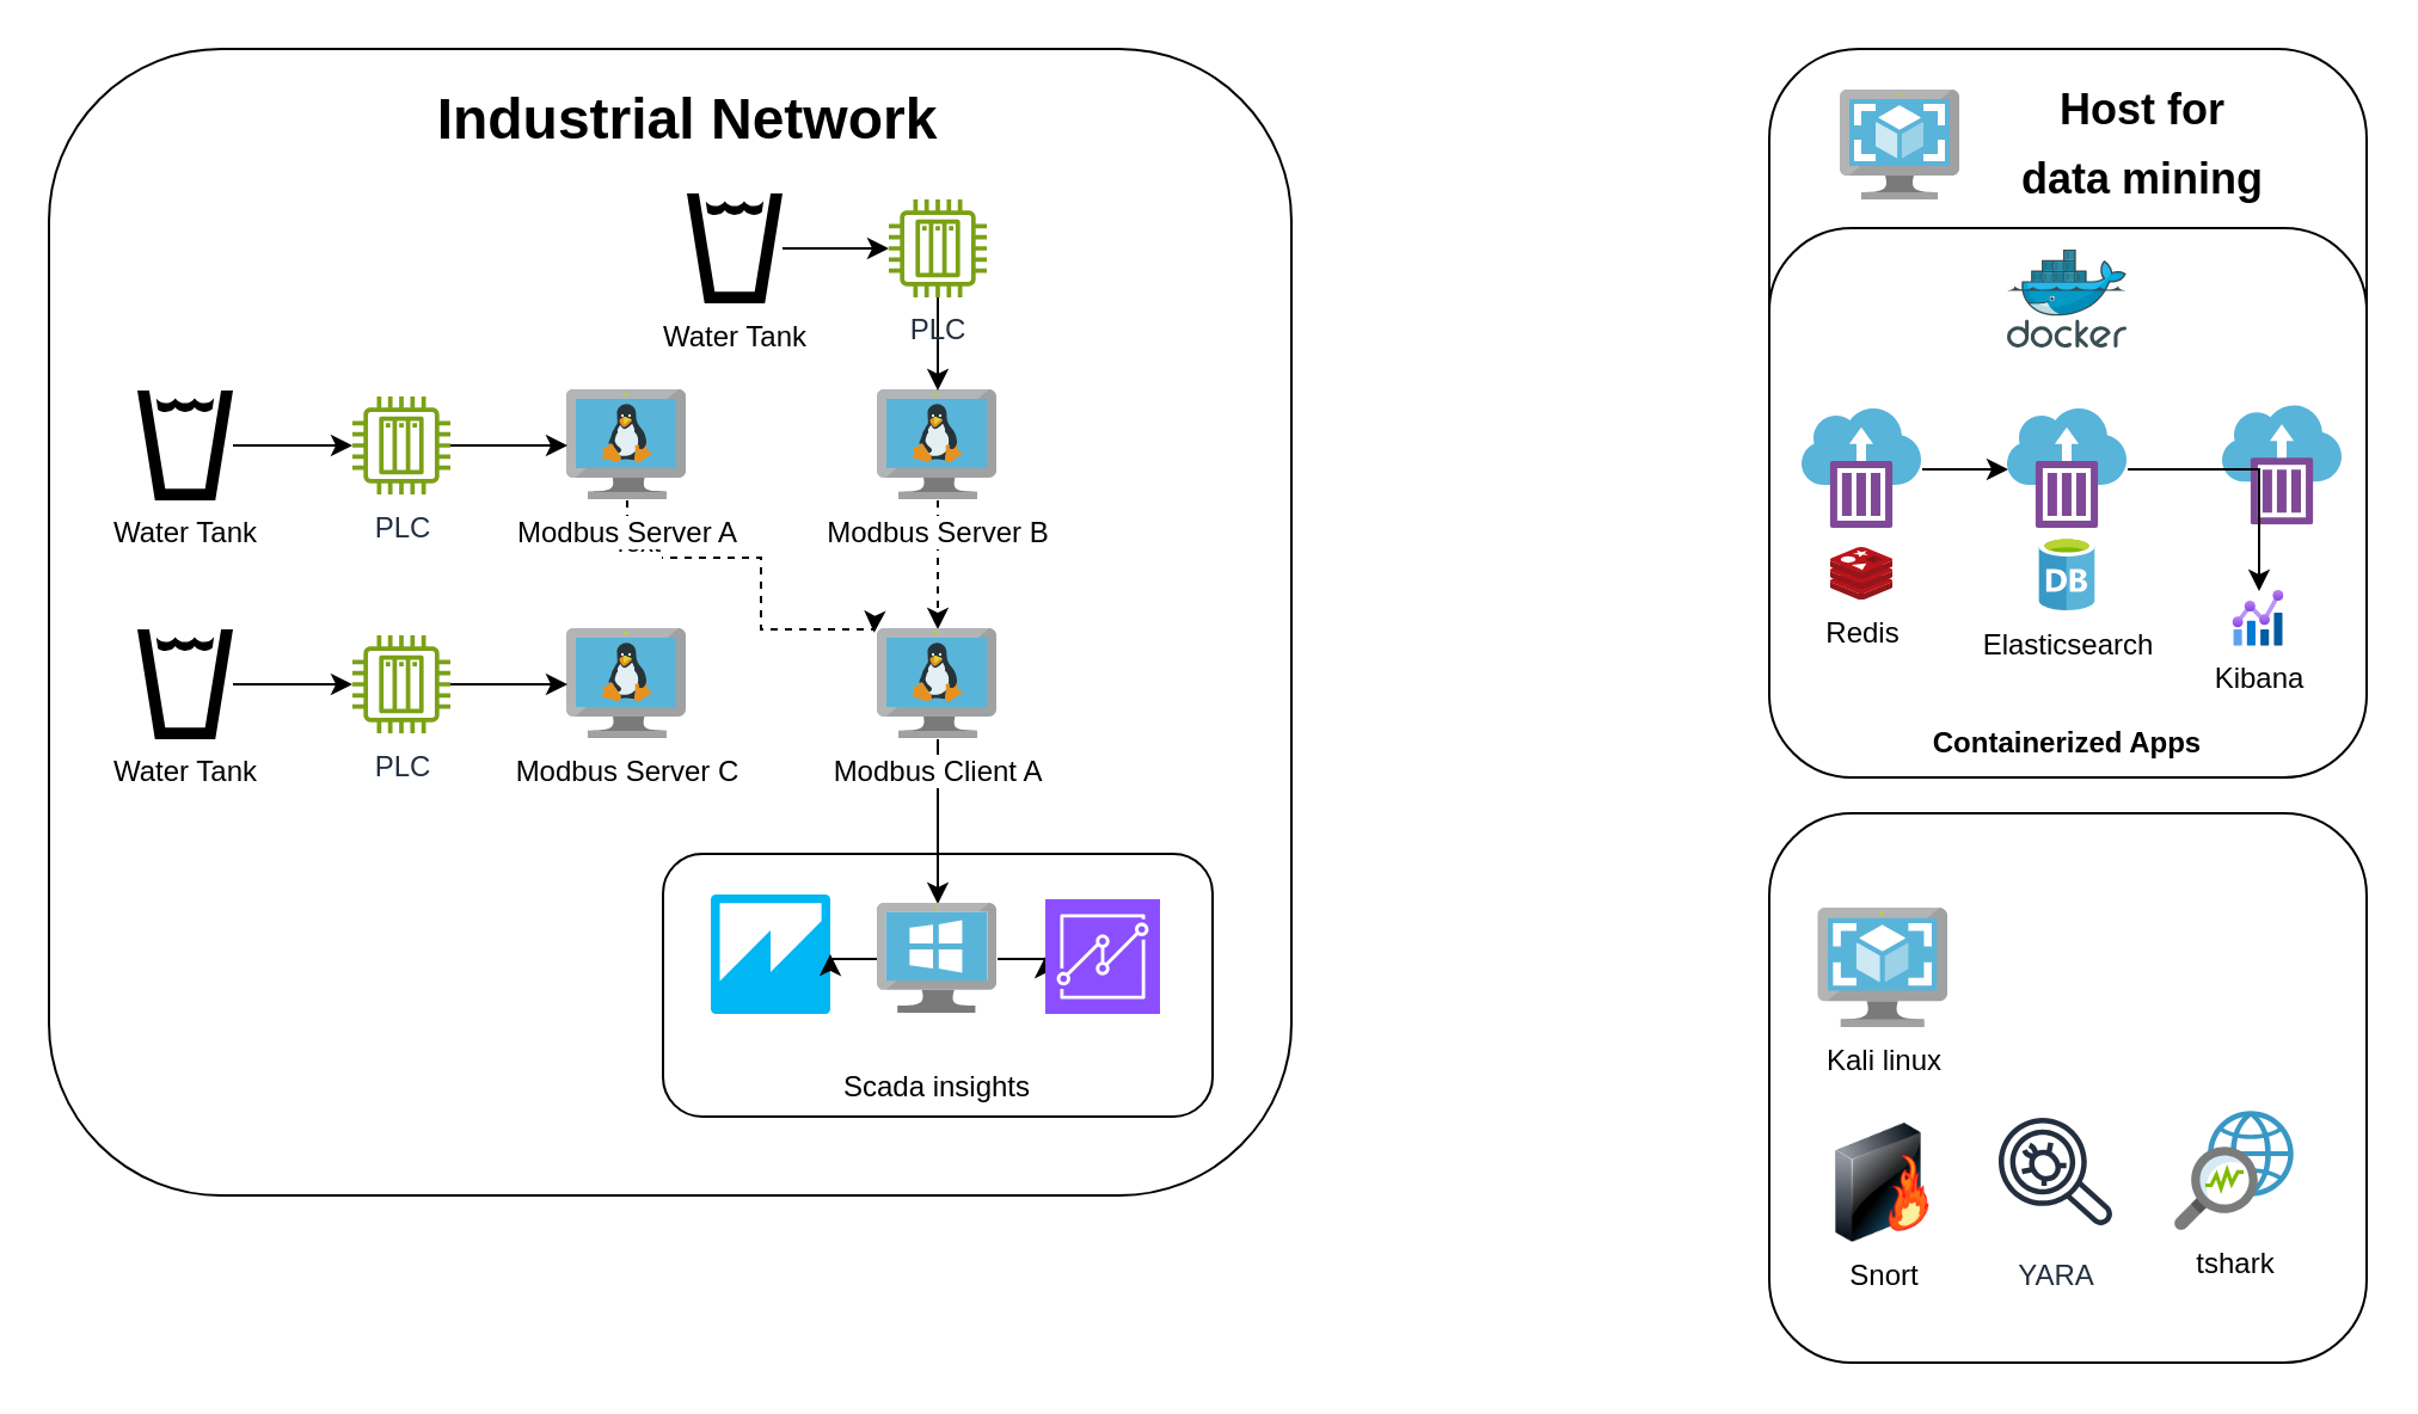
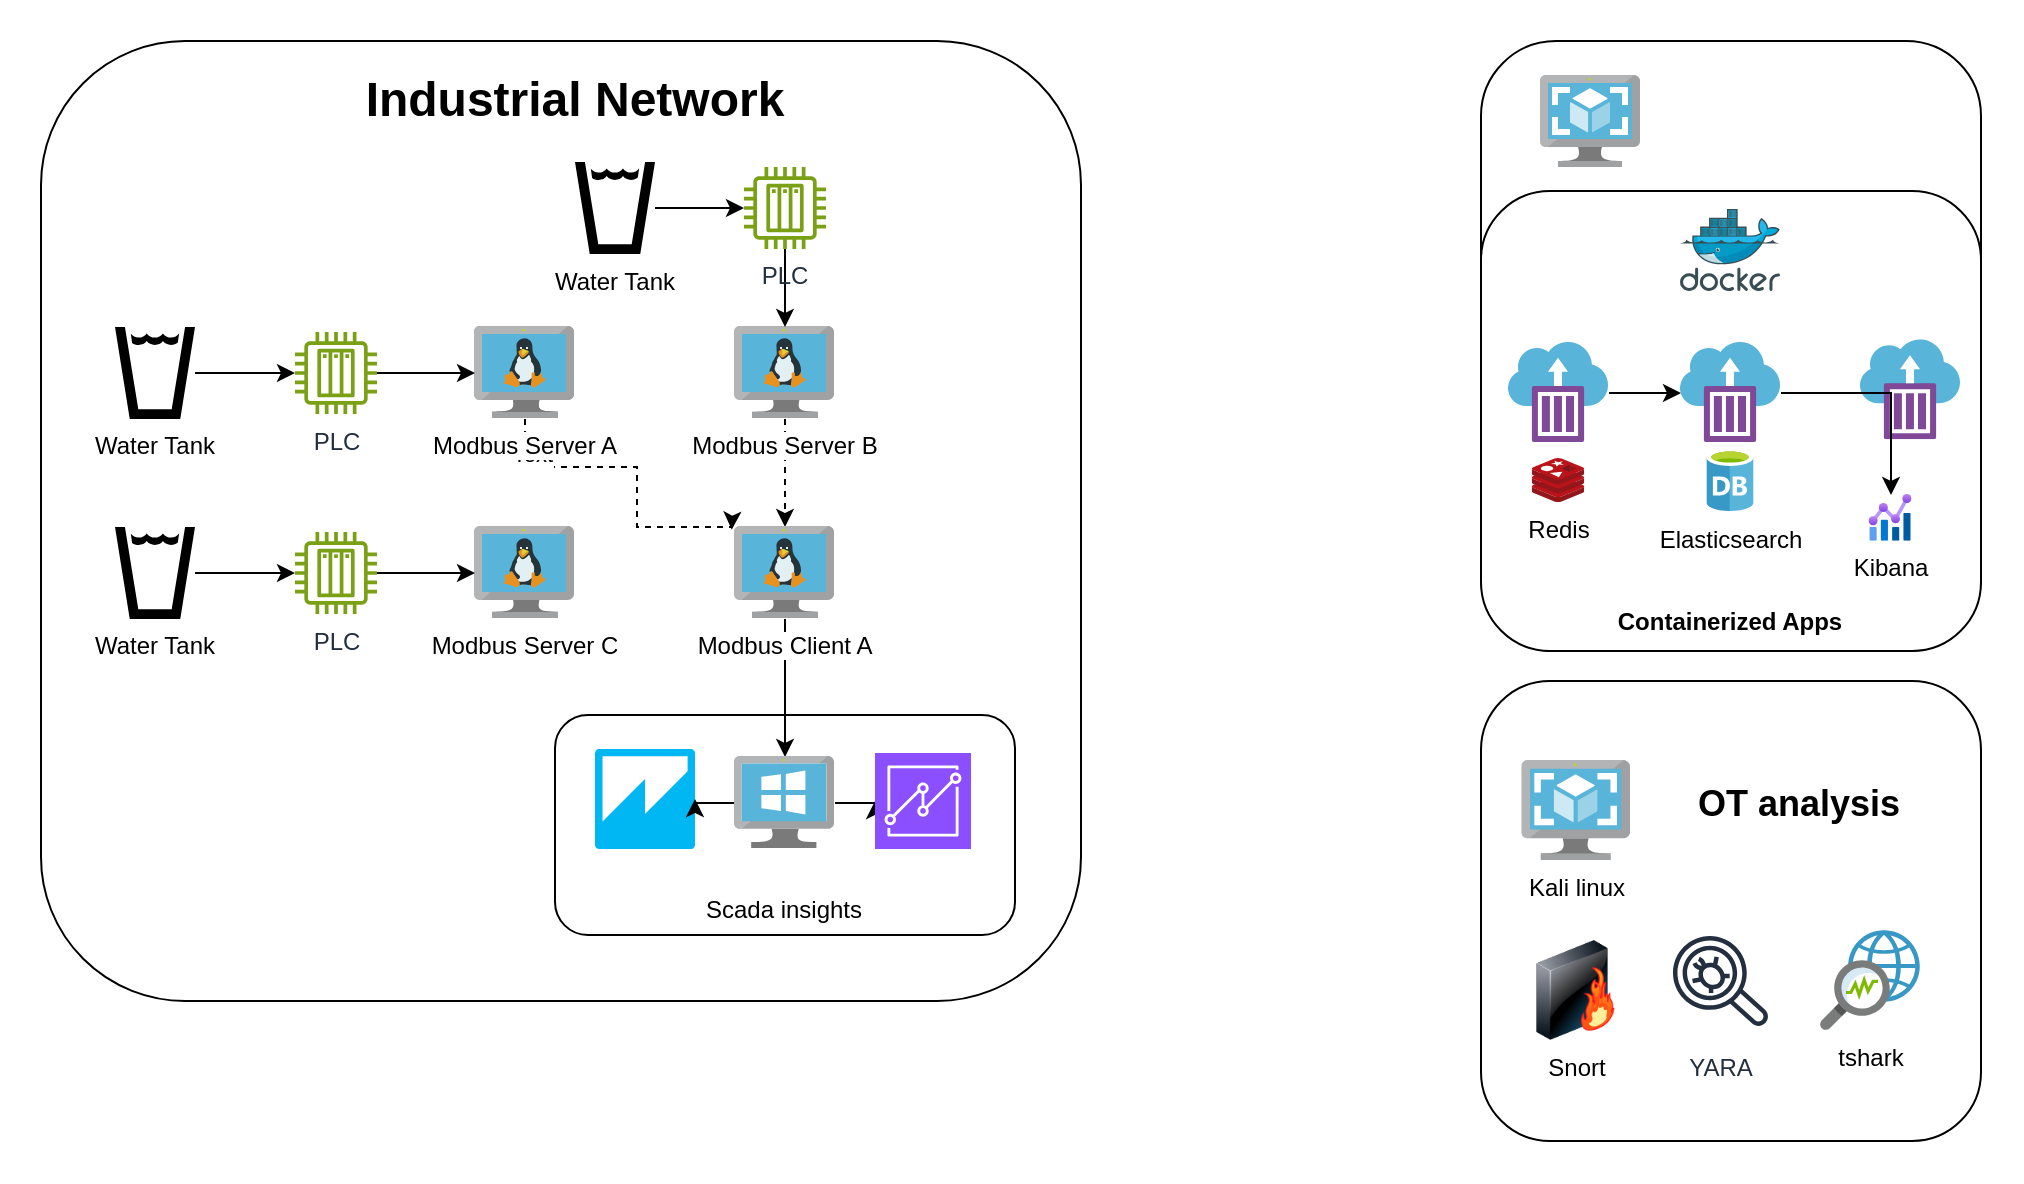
- <mxCell id="43" value="&lt;font style=&quot;font-size: 18px;&quot;&gt;Host for &lt;br&gt;data mining&lt;/font&gt;" style="text;strokeColor=none;fillColor=none;html=1;fontSize=24;fontStyle=1;verticalAlign=middle;align=center;" vertex="1" parent="1"><mxGeometry x="846" y="37.5" width="100" height="40" as="geometry" /></mxCell>
+ <mxCell id="49" value="&lt;font style=&quot;font-size: 18px;&quot;&gt;OT analysis&lt;/font&gt;" style="text;strokeColor=none;fillColor=none;html=1;fontSize=24;fontStyle=1;verticalAlign=middle;align=center;" vertex="1" parent="1"><mxGeometry x="849" y="380" width="100" height="40" as="geometry" /></mxCell>
